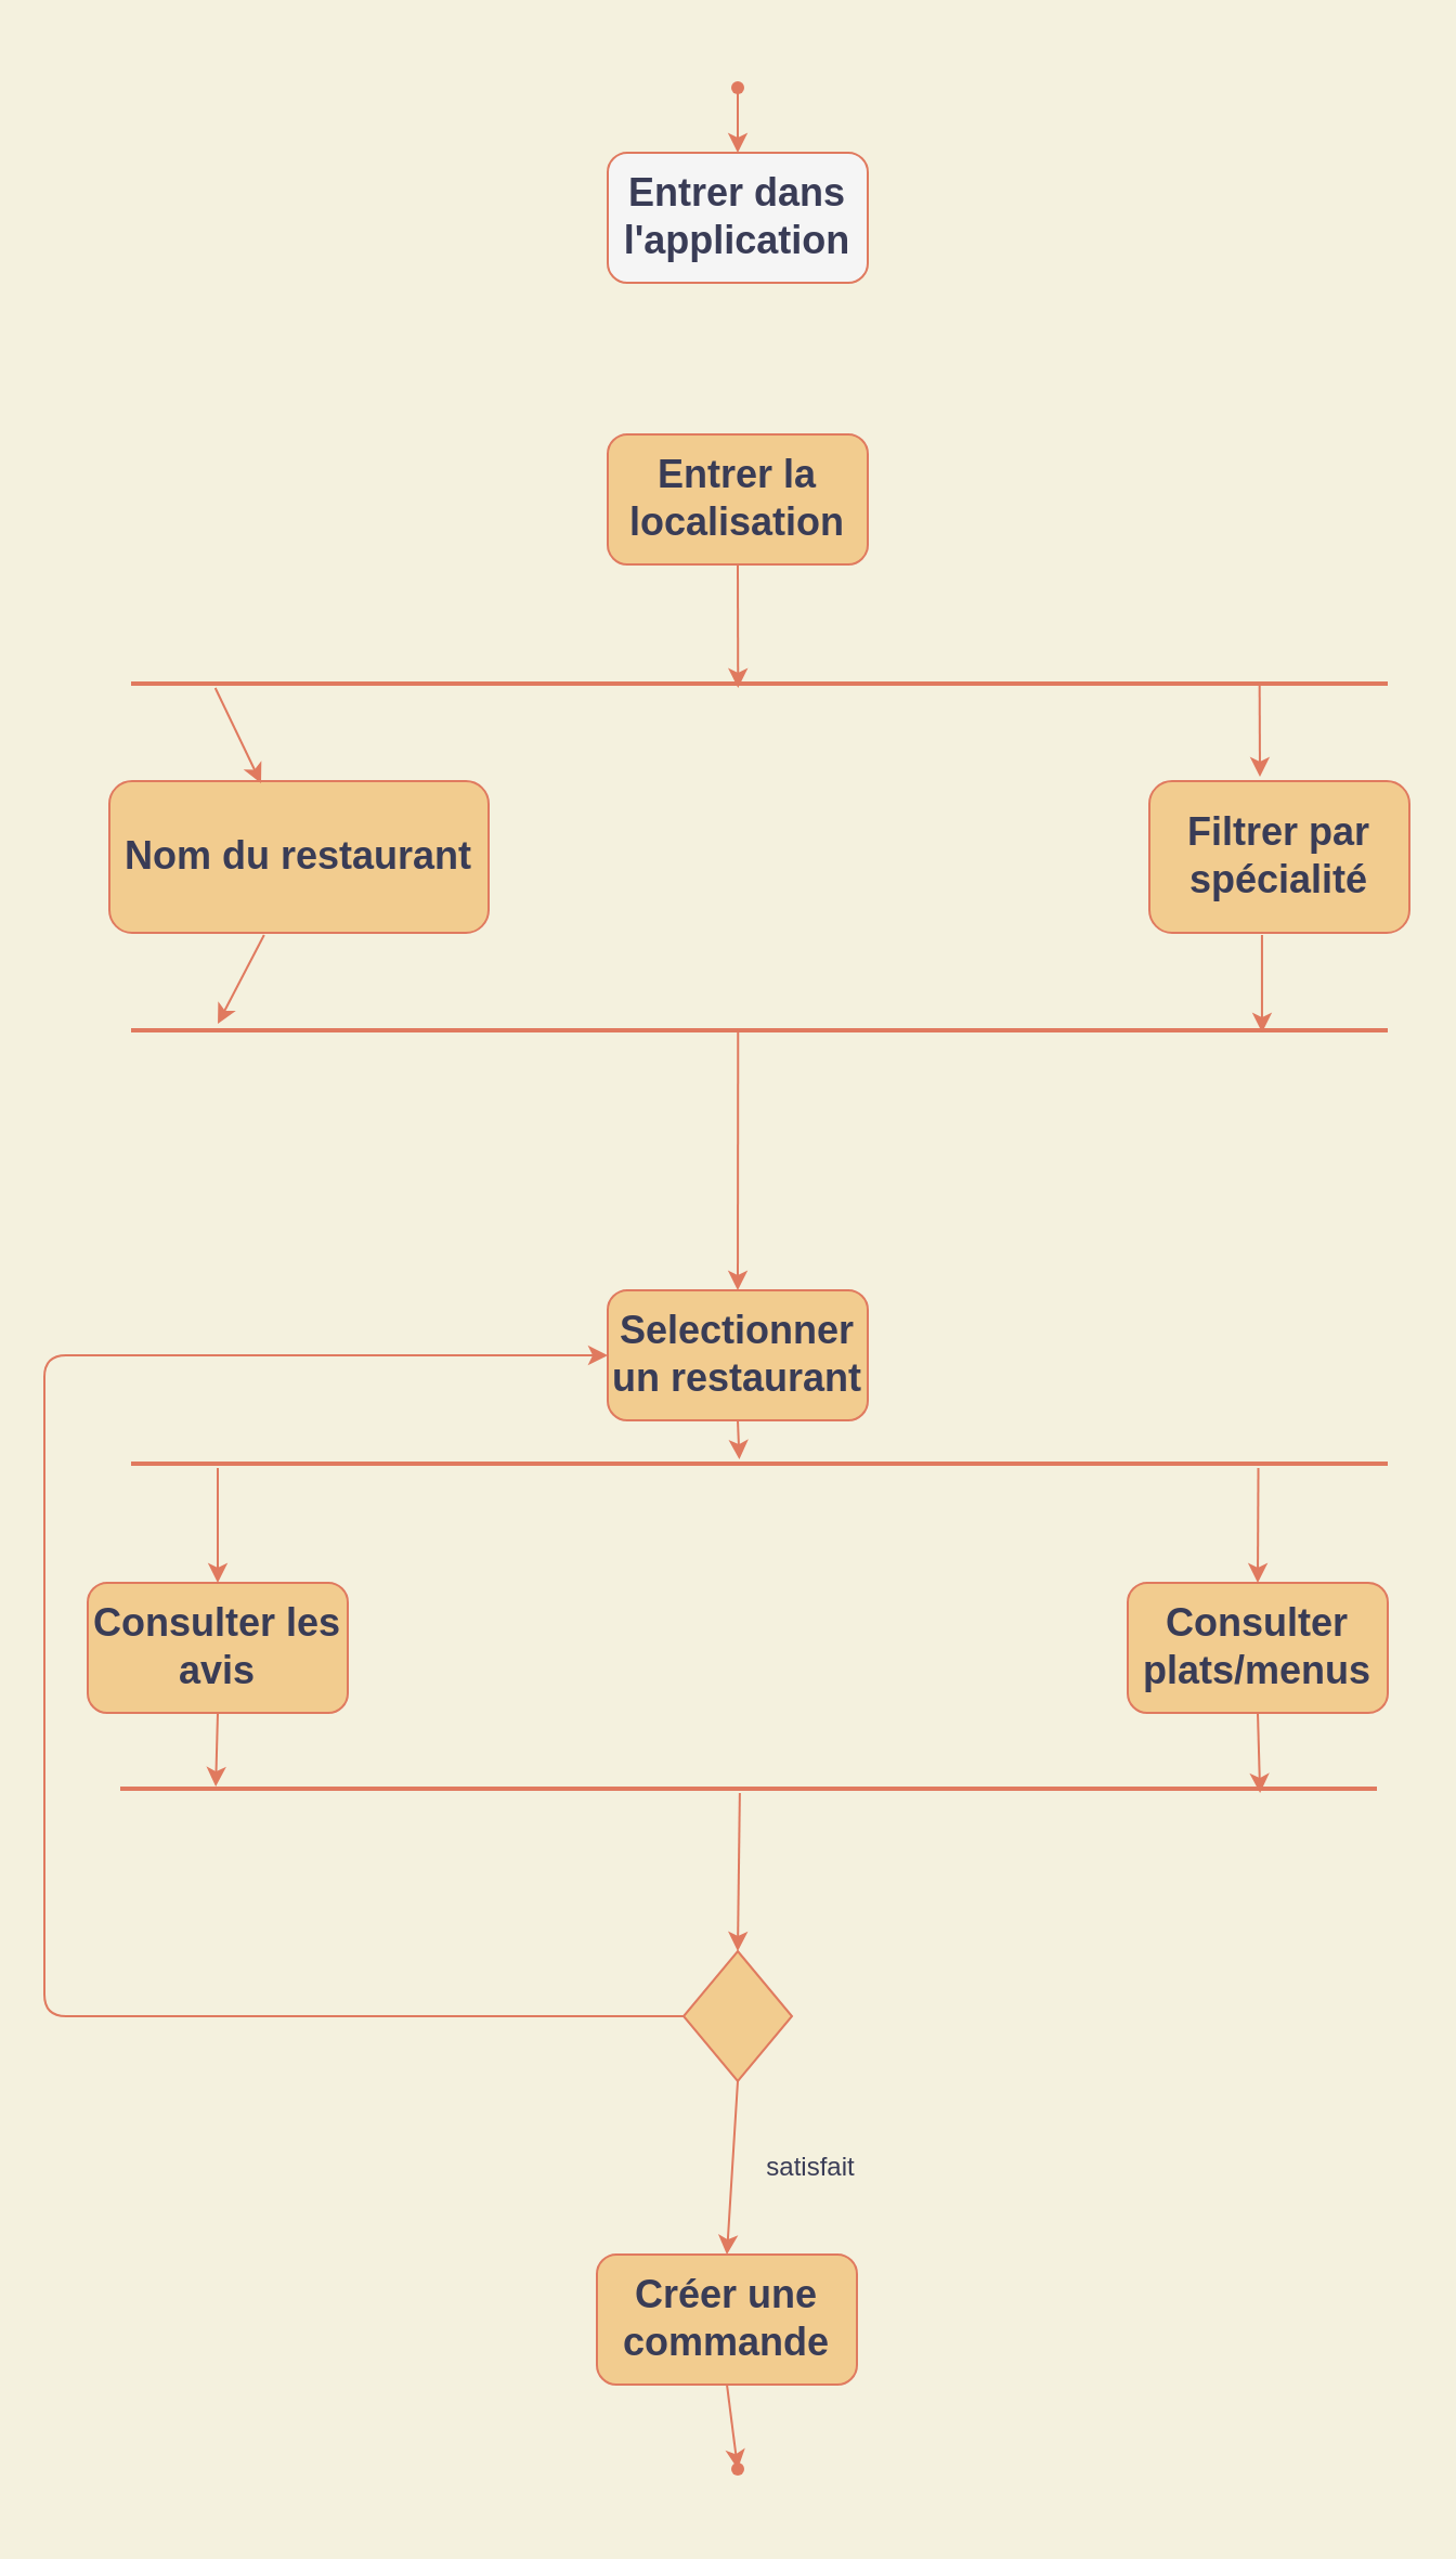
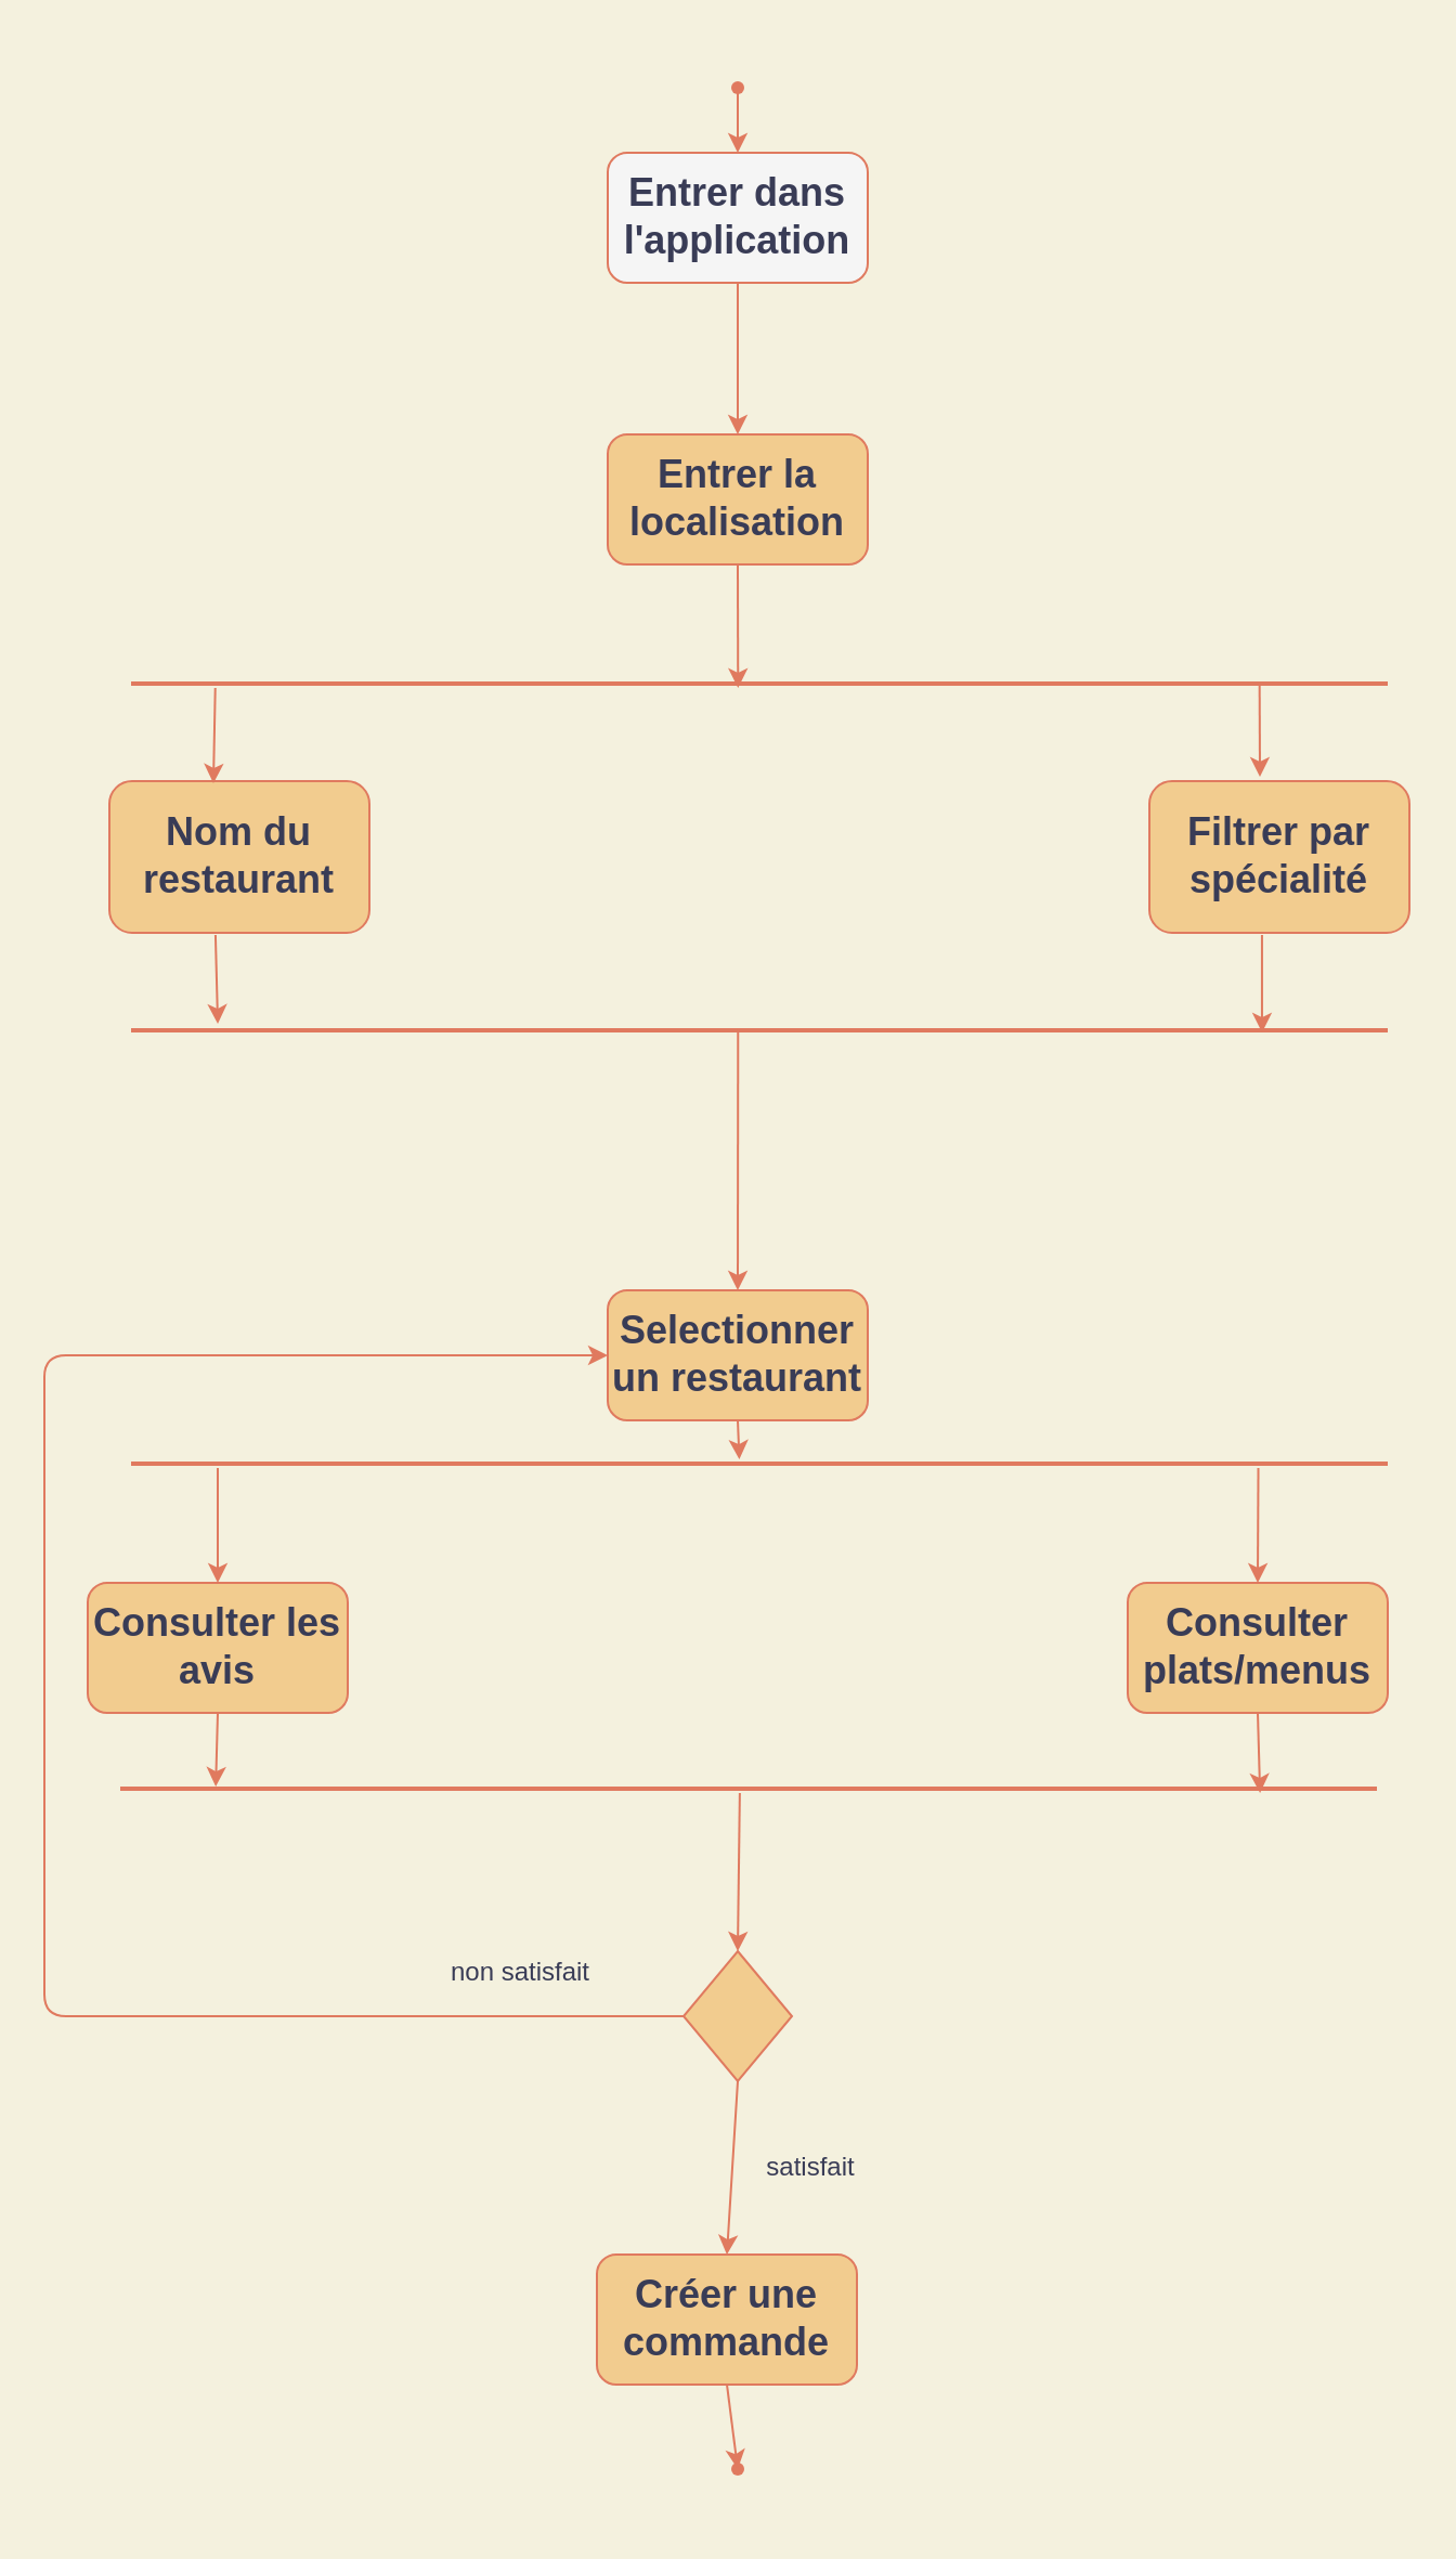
+ <mxCell id="6" value="" style="endArrow=classic;html=1;exitX=0.5;exitY=1;exitDx=0;exitDy=0;entryX=0.5;entryY=0;entryDx=0;entryDy=0;labelBackgroundColor=#F4F1DE;strokeColor=#E07A5F;fontColor=#393C56;" parent="1" source="4" edge="1" target="5"><mxGeometry width="50" height="50" relative="1" as="geometry"><mxPoint x="330" y="310" as="sourcePoint" /><mxPoint x="340" y="170" as="targetPoint" /></mxGeometry></mxCell>
- <mxCell id="18" value="&lt;h2&gt;Nom du restaurant&lt;/h2&gt;" style="rounded=1;whiteSpace=wrap;html=1;fillColor=#F2CC8F;strokeColor=#E07A5F;fontColor=#393C56;" vertex="1" parent="1"><mxGeometry x="50" y="360" width="175" height="70" as="geometry" /></mxCell>
+ <mxCell id="18" value="&lt;h2&gt;Nom du restaurant&lt;/h2&gt;" style="rounded=1;whiteSpace=wrap;html=1;fillColor=#F2CC8F;strokeColor=#E07A5F;fontColor=#393C56;" vertex="1" parent="1"><mxGeometry x="50" y="360" width="120" height="70" as="geometry" /></mxCell>
+ <mxCell id="14" value="non satisfait" style="text;html=1;strokeColor=none;fillColor=none;align=center;verticalAlign=middle;whiteSpace=wrap;rounded=0;fontColor=#393C56;" parent="1" vertex="1"><mxGeometry x="200" y="900" width="80" height="20" as="geometry" /></mxCell>
